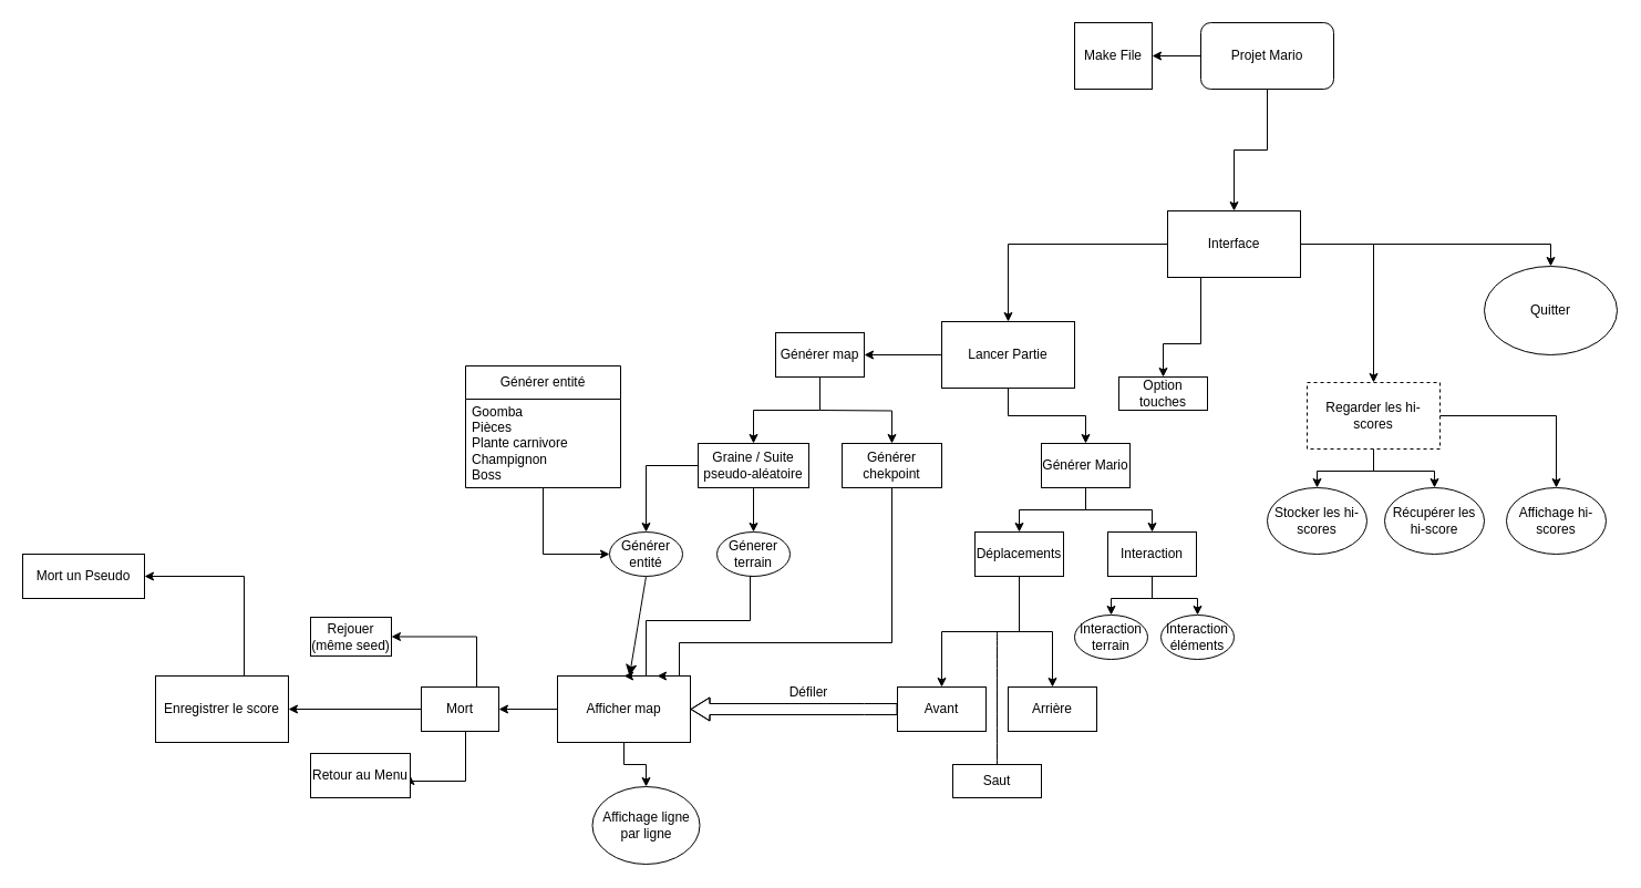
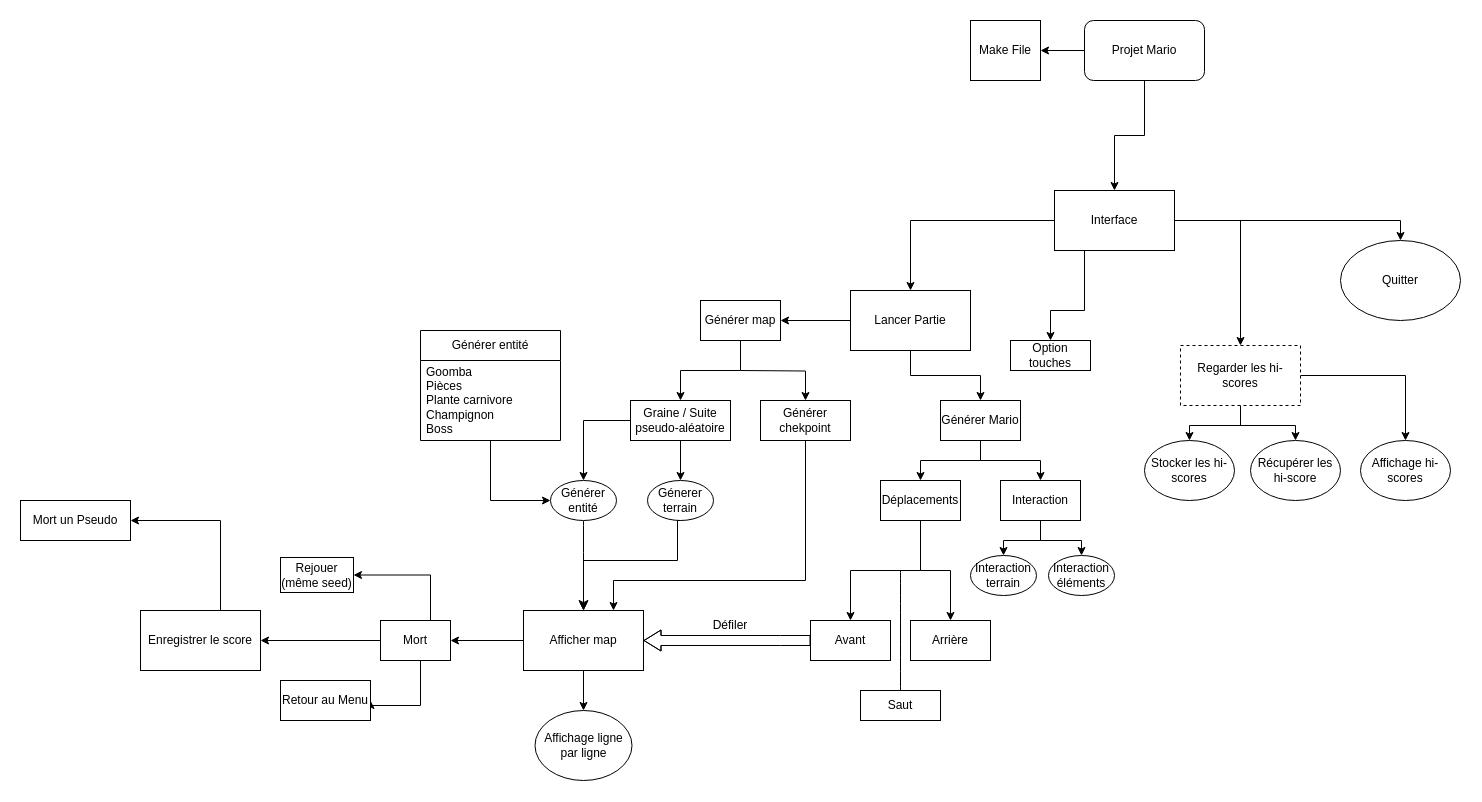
- <mxCell id="41" value="Afficher map" style="rounded=0;whiteSpace=wrap;html=1;" parent="1" vertex="1"><mxGeometry x="503" y="610" width="120" height="60" as="geometry" /></mxCell>
+ <mxCell id="41" value="Afficher map" style="rounded=0;whiteSpace=wrap;html=1;" parent="1" vertex="1"><mxGeometry x="523" y="610" width="120" height="60" as="geometry" /></mxCell>
